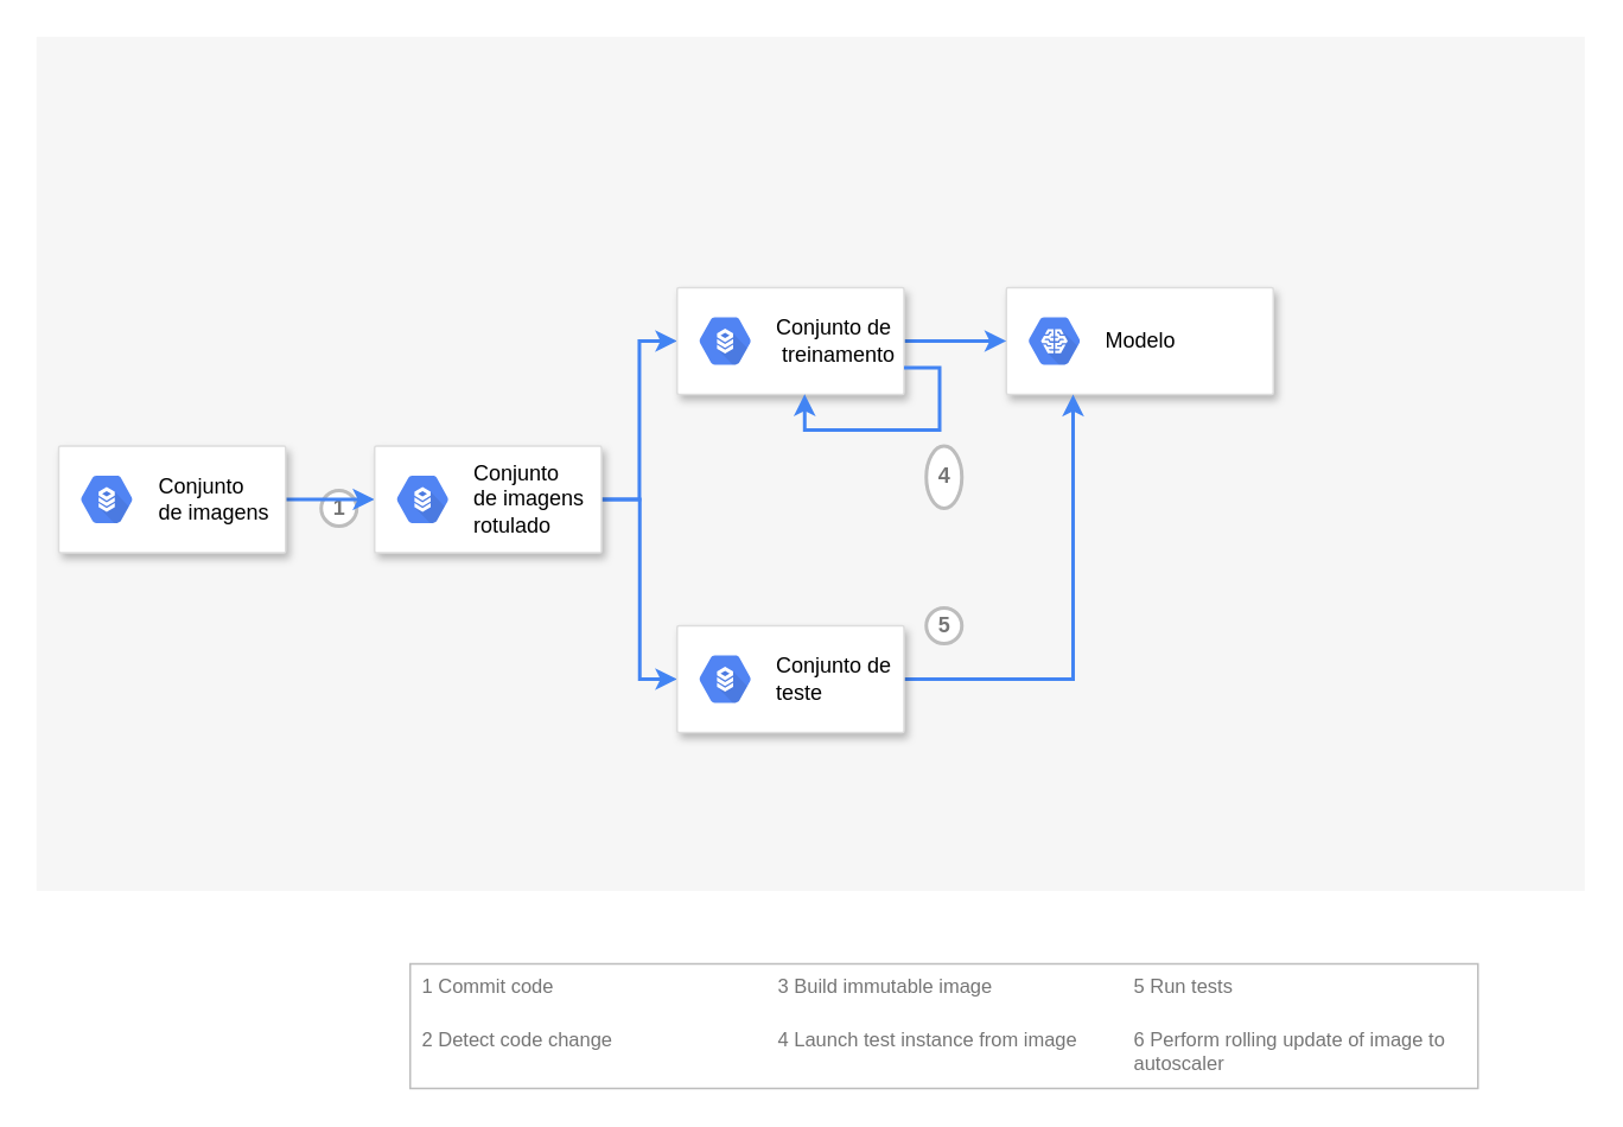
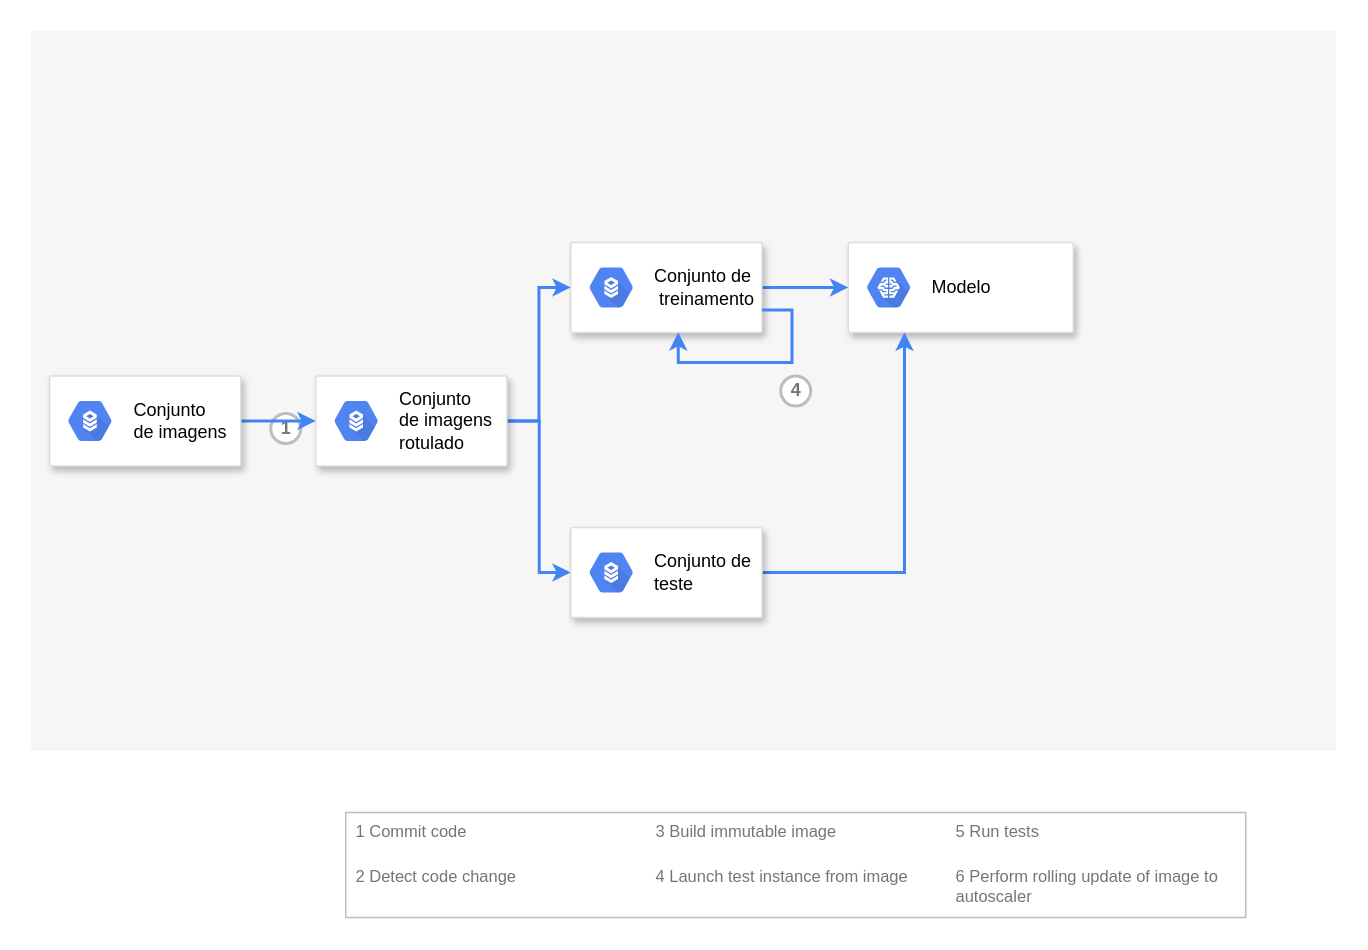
- <mxCell id="27" value="4" style="shape=ellipse;fillColor=#ffffff;strokeColor=#BDBDBD;strokeWidth=2;shadow=0;gradientColor=none;fontColor=#757575;align=center;html=1;fontStyle=1;spacingTop=-1;" vertex="1" parent="1"><mxGeometry x="520" y="250" width="20" height="35" as="geometry" /></mxCell>
+ <mxCell id="27" value="4" style="shape=ellipse;fillColor=#ffffff;strokeColor=#BDBDBD;strokeWidth=2;shadow=0;gradientColor=none;fontColor=#757575;align=center;html=1;fontStyle=1;spacingTop=-1;" vertex="1" parent="1"><mxGeometry x="520" y="250" width="20" height="20" as="geometry" /></mxCell>
- <mxCell id="28" value="5" style="shape=ellipse;fillColor=#ffffff;strokeColor=#BDBDBD;strokeWidth=2;shadow=0;gradientColor=none;fontColor=#757575;align=center;html=1;fontStyle=1;spacingTop=-1;" vertex="1" parent="1"><mxGeometry x="520" y="341" width="20" height="20" as="geometry" /></mxCell>
